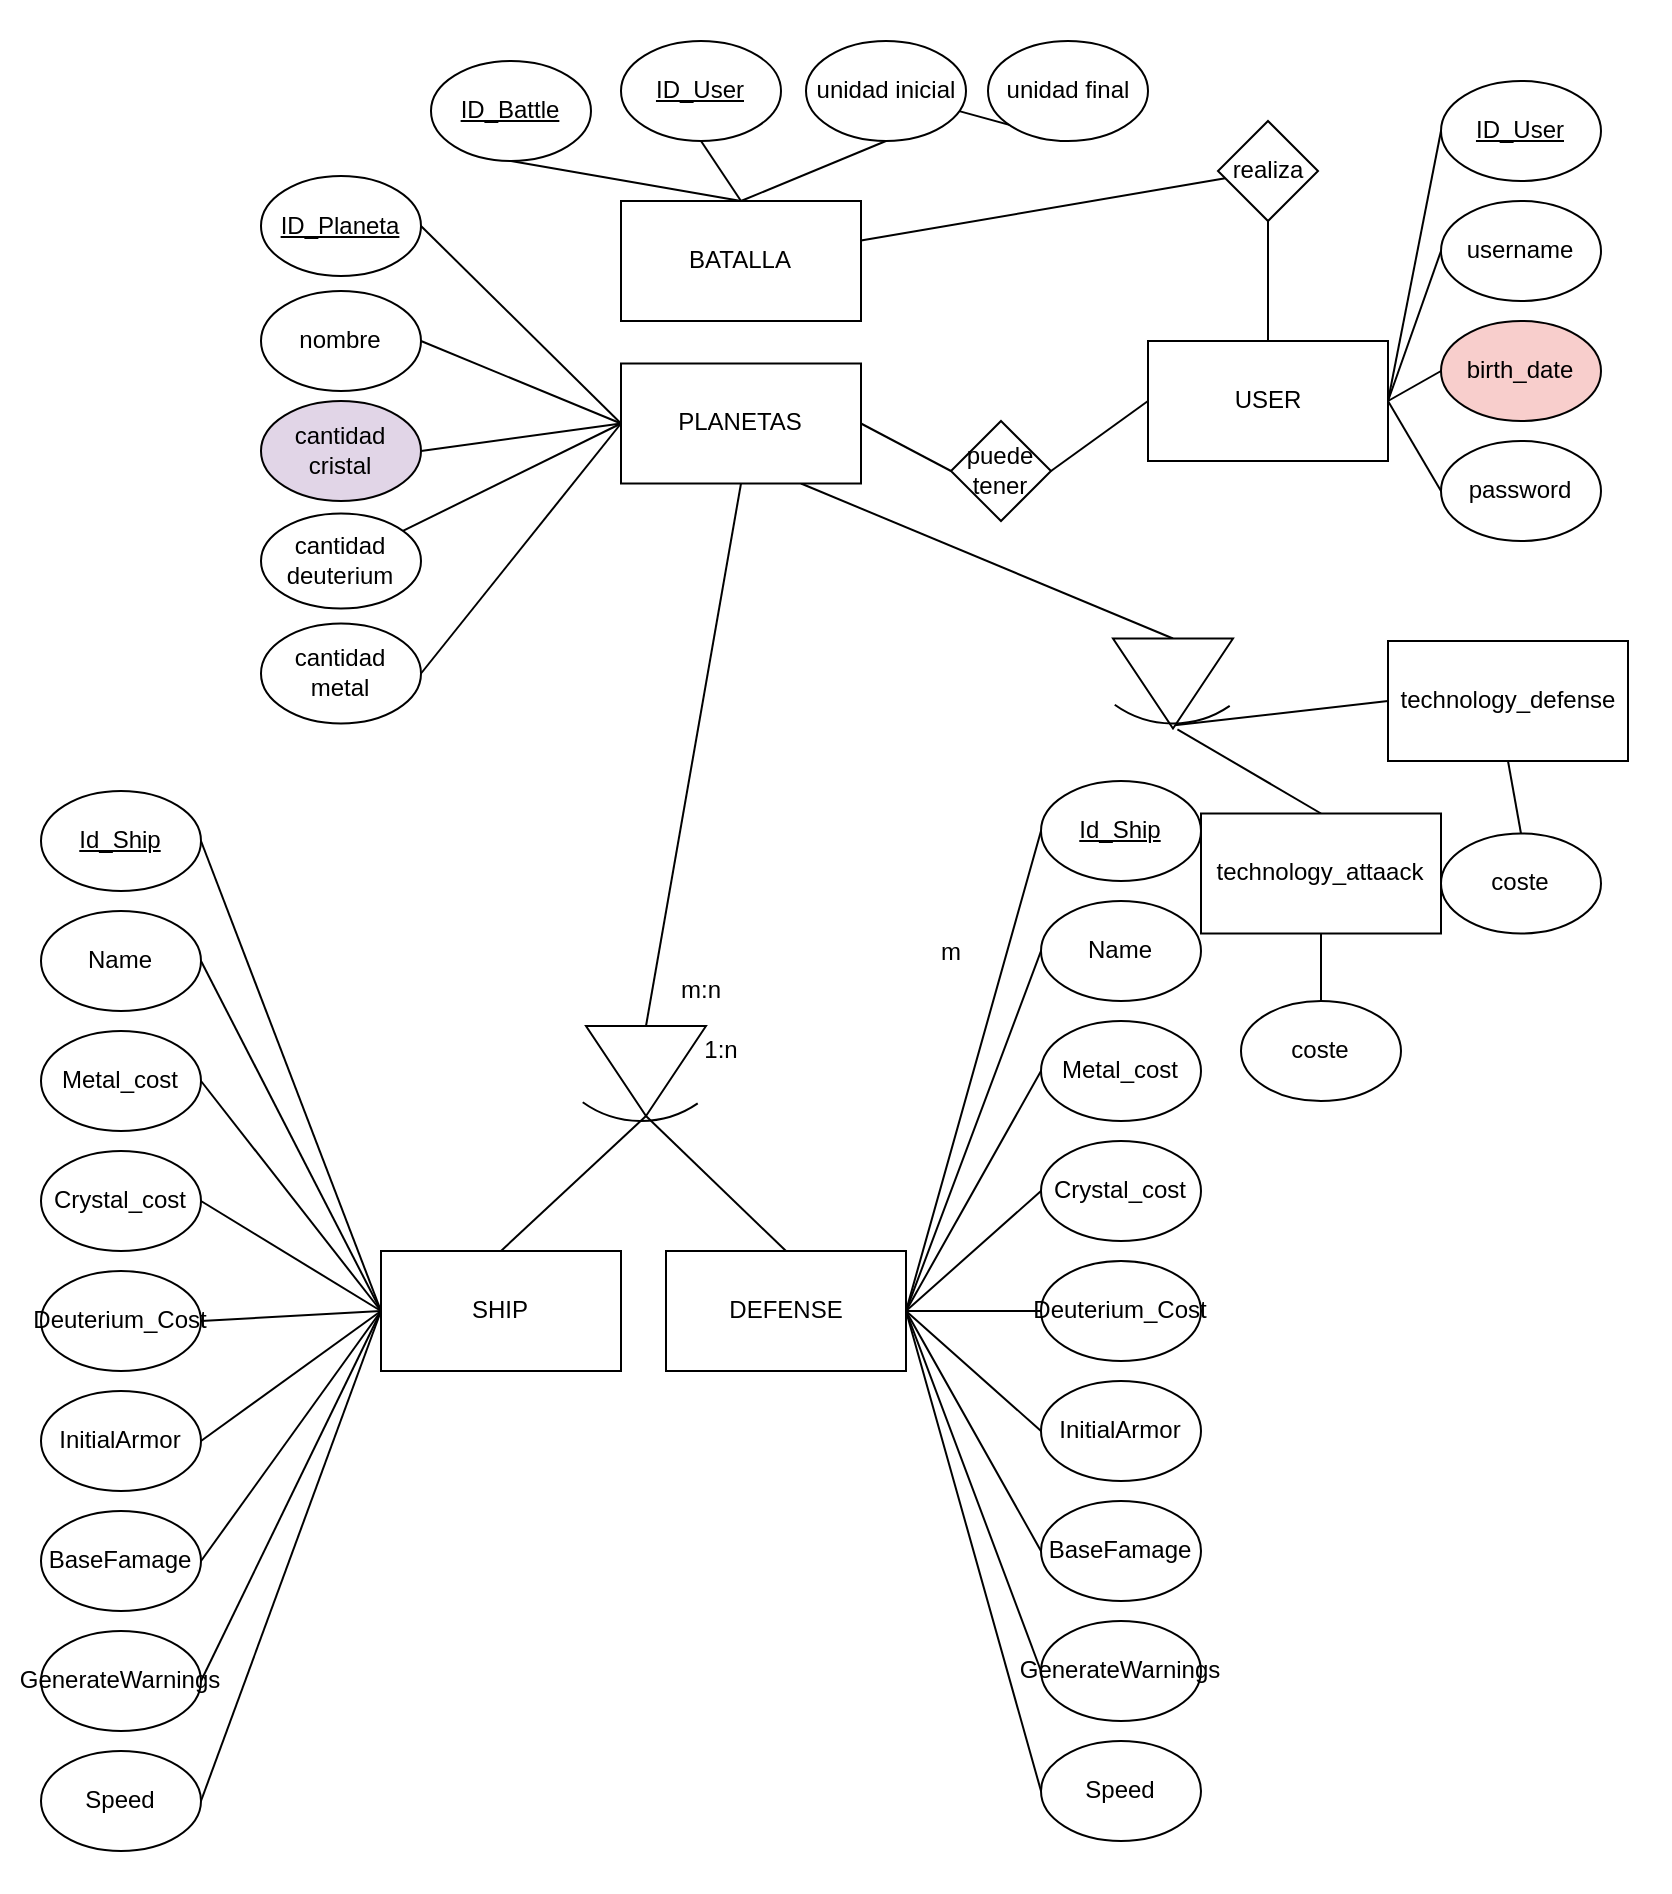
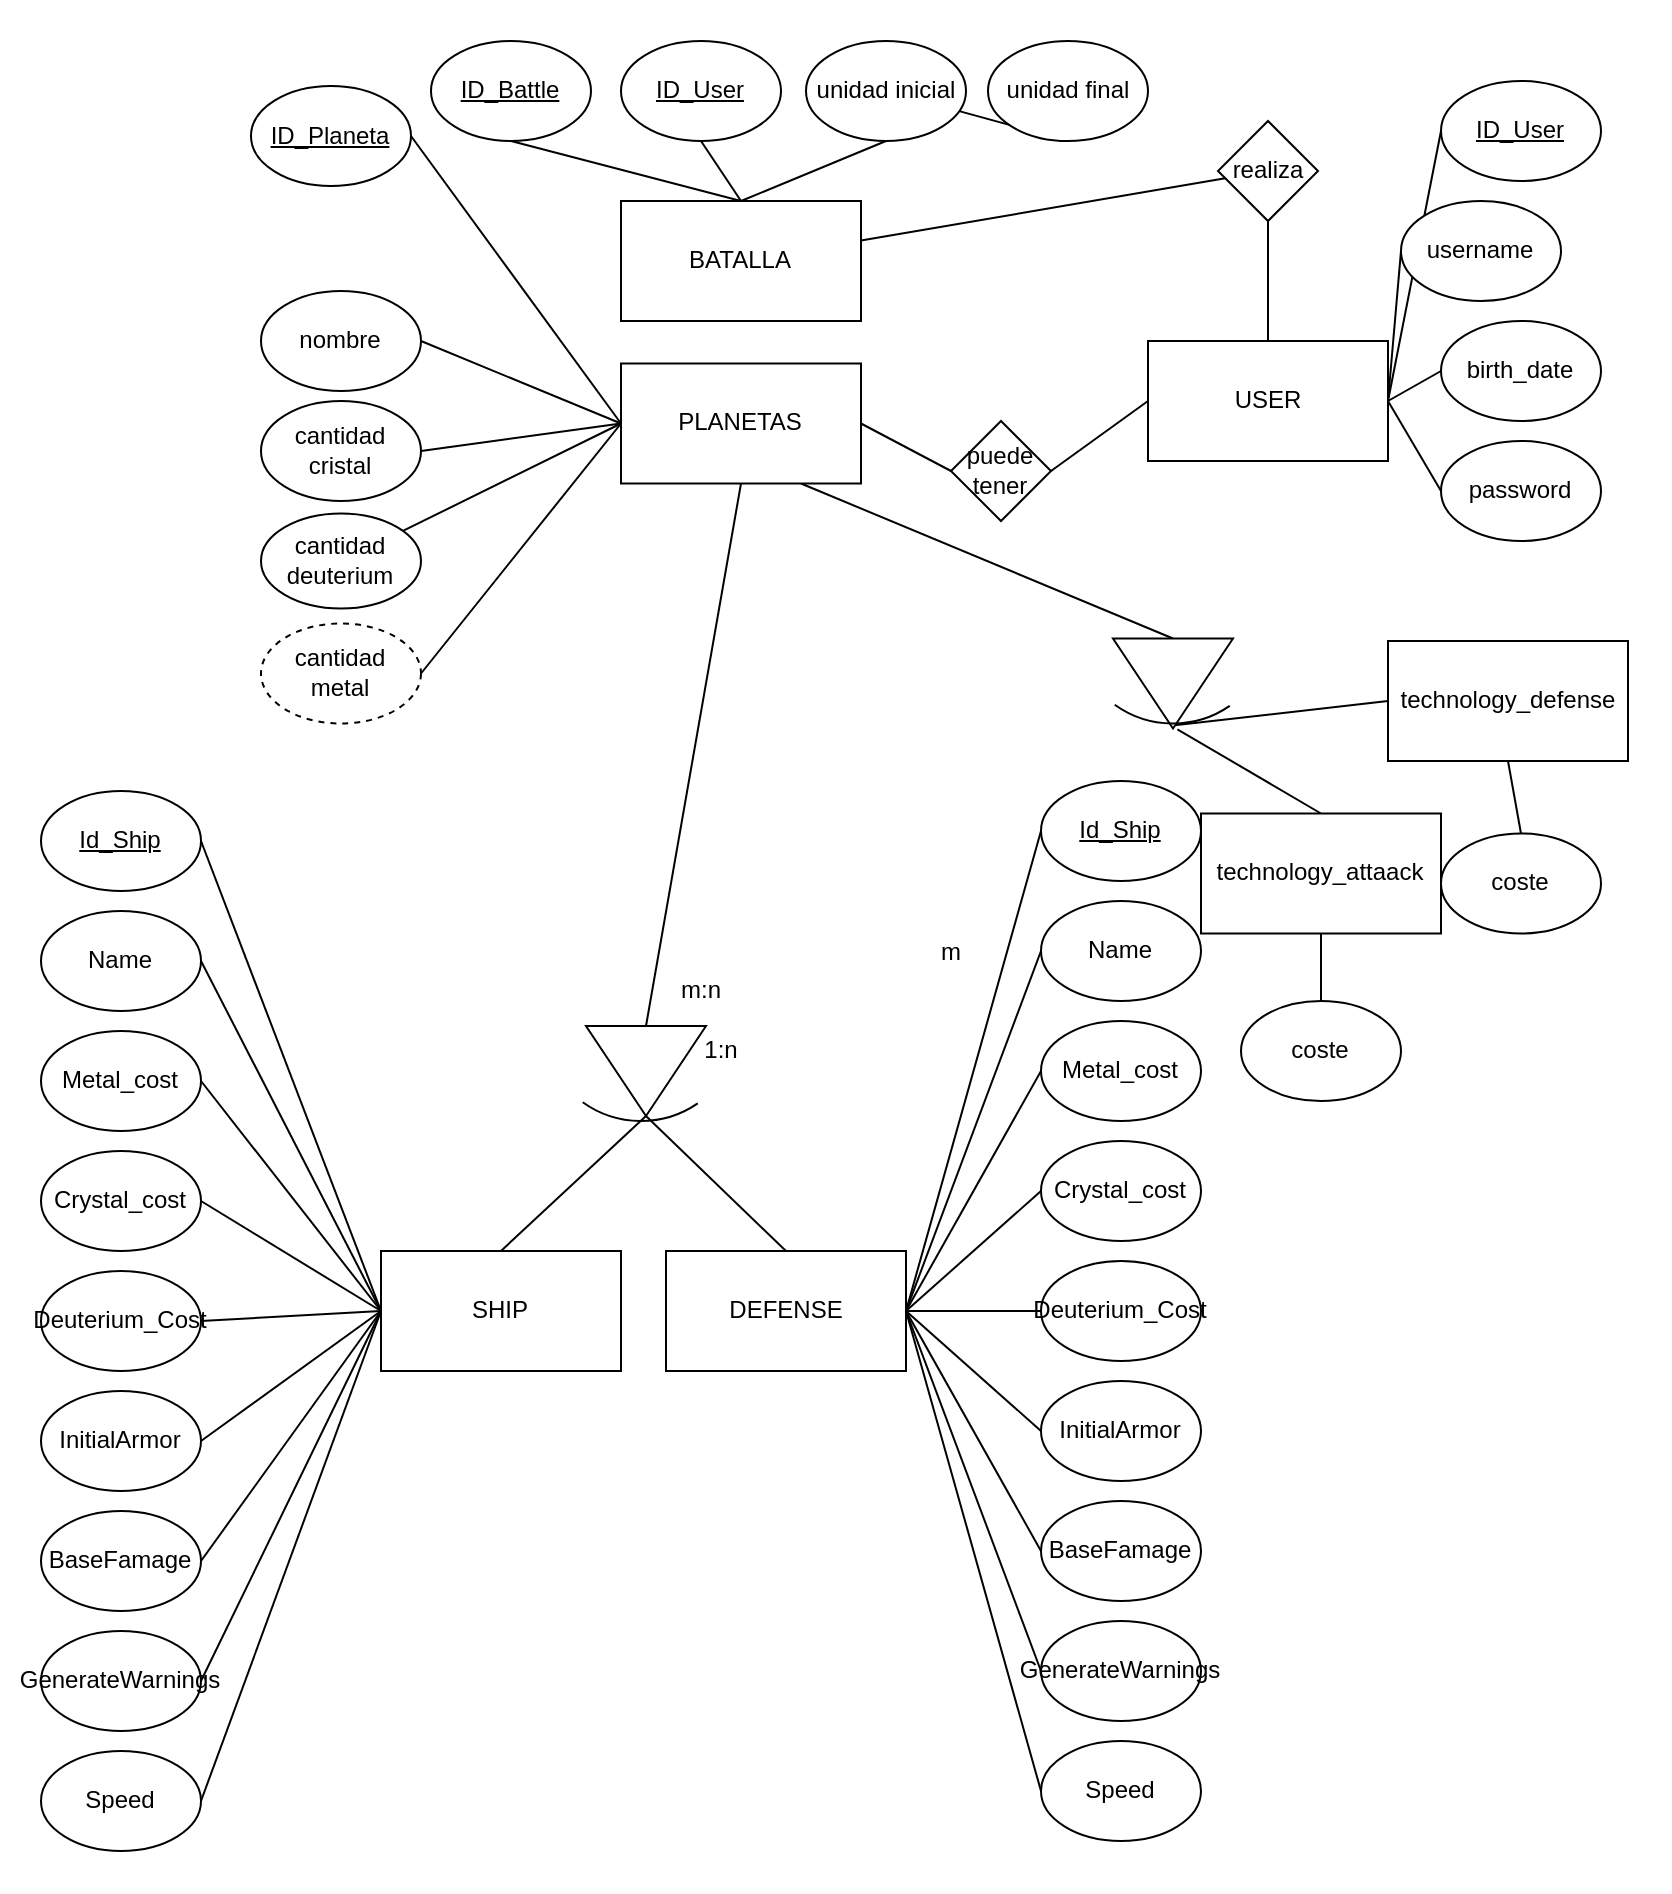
- <mxCell id="78" value="ID_Battle" style="ellipse;whiteSpace=wrap;html=1;fontStyle=4" parent="1" vertex="1"><mxGeometry x="215" y="30" width="80" height="50" as="geometry" /></mxCell>
+ <mxCell id="78" value="ID_Battle" style="ellipse;whiteSpace=wrap;html=1;fontStyle=4" parent="1" vertex="1"><mxGeometry x="215" width="80" height="50" as="geometry" y="20" /></mxCell>
- <mxCell id="20" value="ID_Planeta" style="ellipse;whiteSpace=wrap;html=1;fontStyle=4" parent="1" vertex="1"><mxGeometry x="130" y="87.5" width="80" height="50" as="geometry" /></mxCell>
+ <mxCell id="20" value="ID_Planeta" style="ellipse;whiteSpace=wrap;html=1;fontStyle=4" parent="1" vertex="1"><mxGeometry x="125" y="42.5" width="80" height="50" as="geometry" /></mxCell>
- <mxCell id="7" value="username" style="ellipse;whiteSpace=wrap;html=1;" parent="1" vertex="1"><mxGeometry x="720" y="100" width="80" height="50" as="geometry" /></mxCell>
+ <mxCell id="7" value="username" style="ellipse;whiteSpace=wrap;html=1;" parent="1" vertex="1"><mxGeometry x="700" y="100" width="80" height="50" as="geometry" /></mxCell>
- <mxCell id="11" value="birth_date" style="ellipse;whiteSpace=wrap;html=1;fillColor=#f8cecc;" parent="1" vertex="1"><mxGeometry x="720" y="160" width="80" height="50" as="geometry" /></mxCell>
+ <mxCell id="11" value="birth_date" style="ellipse;whiteSpace=wrap;html=1;" parent="1" vertex="1"><mxGeometry x="720" y="160" width="80" height="50" as="geometry" /></mxCell>
- <mxCell id="31" value="cantidad cristal" style="ellipse;whiteSpace=wrap;html=1;fillColor=#e1d5e7;" parent="1" vertex="1"><mxGeometry x="130" y="200" width="80" height="50" as="geometry" /></mxCell>
+ <mxCell id="31" value="cantidad cristal" style="ellipse;whiteSpace=wrap;html=1;" parent="1" vertex="1"><mxGeometry x="130" y="200" width="80" height="50" as="geometry" /></mxCell>
- <mxCell id="33" value="cantidad metal" style="ellipse;whiteSpace=wrap;html=1;" parent="1" vertex="1"><mxGeometry x="130" y="311.25" width="80" height="50" as="geometry" /></mxCell>
+ <mxCell id="33" value="cantidad metal" style="ellipse;whiteSpace=wrap;html=1;dashed=1;" parent="1" vertex="1"><mxGeometry x="130" y="311.25" width="80" height="50" as="geometry" /></mxCell>
